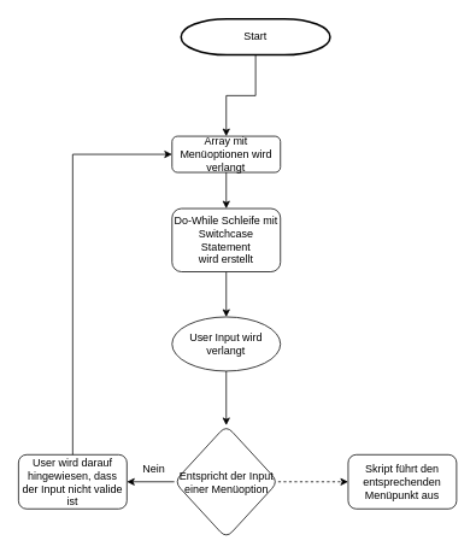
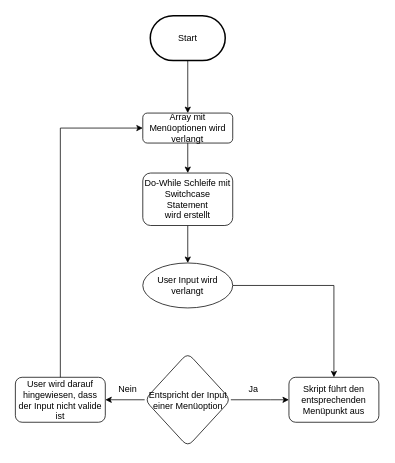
- <mxCell id="5" value="Start" style="strokeWidth=2;html=1;shape=mxgraph.flowchart.terminator;whiteSpace=wrap;" vertex="1" parent="1"><mxGeometry x="200" y="20" width="165" height="40" as="geometry" /></mxCell>
+ <mxCell id="5" value="Start" style="strokeWidth=2;html=1;shape=mxgraph.flowchart.terminator;whiteSpace=wrap;" vertex="1" parent="1"><mxGeometry x="200" y="20" width="100" height="60" as="geometry" /></mxCell>
- <mxCell id="8" value="" style="edgeStyle=orthogonalEdgeStyle;rounded=0;orthogonalLoop=1;jettySize=auto;html=1;" edge="1" parent="1" source="9" target="12"><mxGeometry relative="1" as="geometry" /></mxCell>
+ <mxCell id="8" value="" style="edgeStyle=orthogonalEdgeStyle;rounded=0;orthogonalLoop=1;jettySize=auto;html=1;" edge="1" parent="1" source="9" target="13"><mxGeometry relative="1" as="geometry" /></mxCell>
+ <mxCell id="14" value="Ja" style="text;html=1;strokeColor=none;fillColor=none;align=center;verticalAlign=middle;whiteSpace=wrap;rounded=0;" vertex="1" parent="1"><mxGeometry x="307.5" y="502.5" width="60" height="30" as="geometry" /></mxCell>
- <mxCell id="10" value="" style="edgeStyle=orthogonalEdgeStyle;rounded=0;orthogonalLoop=1;jettySize=auto;html=1;dashed=1;" edge="1" parent="1" source="12" target="13"><mxGeometry relative="1" as="geometry"><Array as="points"><mxPoint x="360" y="533" /><mxPoint x="360" y="533" /></Array></mxGeometry></mxCell>
+ <mxCell id="10" value="" style="edgeStyle=orthogonalEdgeStyle;rounded=0;orthogonalLoop=1;jettySize=auto;html=1;" edge="1" parent="1" source="12" target="13"><mxGeometry relative="1" as="geometry"><Array as="points"><mxPoint x="360" y="533" /><mxPoint x="360" y="533" /></Array></mxGeometry></mxCell>
